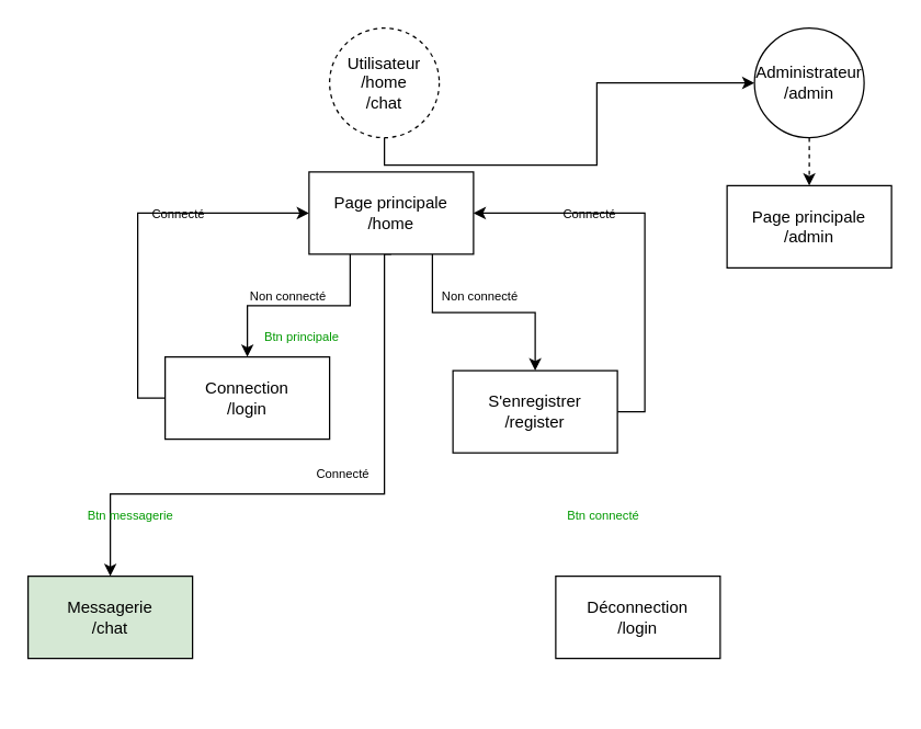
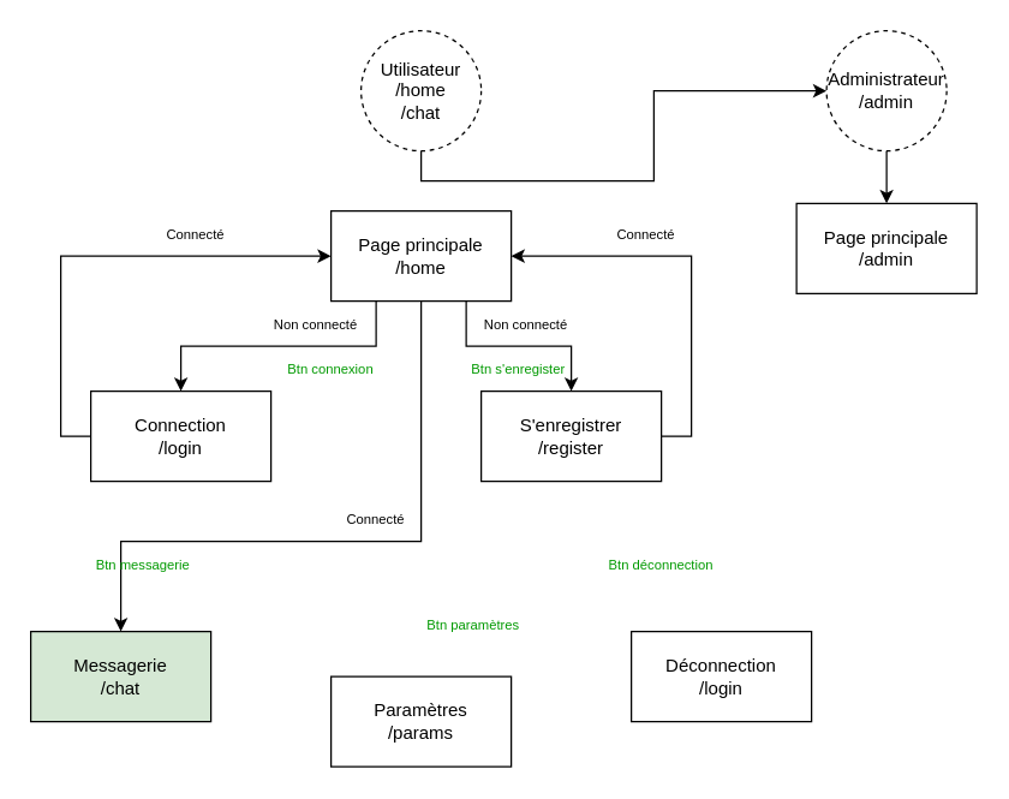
- <mxCell id="26" value="Administrateur&lt;br&gt;/admin" style="ellipse;whiteSpace=wrap;html=1;aspect=fixed;fontSize=12;" vertex="1" parent="1"><mxGeometry x="550" y="20" width="80" height="80" as="geometry" /></mxCell>
+ <mxCell id="26" value="Administrateur&lt;br&gt;/admin" style="ellipse;whiteSpace=wrap;html=1;aspect=fixed;fontSize=12;dashed=1;" vertex="1" parent="1"><mxGeometry x="550" y="20" width="80" height="80" as="geometry" /></mxCell>
- <mxCell id="25" style="edgeStyle=orthogonalEdgeStyle;rounded=0;orthogonalLoop=1;jettySize=auto;html=1;exitX=0.5;exitY=1;exitDx=0;exitDy=0;entryX=0.5;entryY=0;entryDx=0;entryDy=0;fontSize=12;fontColor=#009900;dashed=1;" edge="1" parent="1" source="26" target="27"><mxGeometry relative="1" as="geometry" /></mxCell>
+ <mxCell id="25" style="edgeStyle=orthogonalEdgeStyle;rounded=0;orthogonalLoop=1;jettySize=auto;html=1;exitX=0.5;exitY=1;exitDx=0;exitDy=0;entryX=0.5;entryY=0;entryDx=0;entryDy=0;fontSize=12;fontColor=#009900;" edge="1" parent="1" source="26" target="27"><mxGeometry relative="1" as="geometry" /></mxCell>
- <mxCell id="5" value="Page principale&lt;br&gt;/home" style="rounded=0;whiteSpace=wrap;html=1;" vertex="1" parent="1"><mxGeometry x="225" y="125" width="120" height="60" as="geometry" /></mxCell>
+ <mxCell id="5" value="Page principale&lt;br&gt;/home" style="rounded=0;whiteSpace=wrap;html=1;" vertex="1" parent="1"><mxGeometry x="220" y="140" width="120" height="60" as="geometry" /></mxCell>
- <mxCell id="18" value="&lt;font style=&quot;font-size: 9px;&quot;&gt;Btn principale&lt;/font&gt;" style="text;html=1;strokeColor=none;fillColor=none;align=center;verticalAlign=middle;whiteSpace=wrap;rounded=0;fontColor=#009900;" vertex="1" parent="1"><mxGeometry x="190" y="230" width="60" height="30" as="geometry" /></mxCell>
+ <mxCell id="18" value="&lt;font style=&quot;font-size: 9px;&quot;&gt;Btn connexion&lt;/font&gt;" style="text;html=1;strokeColor=none;fillColor=none;align=center;verticalAlign=middle;whiteSpace=wrap;rounded=0;fontColor=#009900;" vertex="1" parent="1"><mxGeometry x="190" y="230" width="60" height="30" as="geometry" /></mxCell>
+ <mxCell id="19" value="&lt;font style=&quot;font-size: 9px;&quot;&gt;Btn s'enregister&lt;/font&gt;" style="text;html=1;align=center;verticalAlign=middle;whiteSpace=wrap;rounded=0;fontColor=#009900;" vertex="1" parent="1"><mxGeometry x="310" y="230" width="70" height="30" as="geometry" /></mxCell>
- <mxCell id="7" value="Connection&lt;br&gt;/login" style="rounded=0;whiteSpace=wrap;html=1;" vertex="1" parent="1"><mxGeometry x="120" y="260" width="120" height="60" as="geometry" /></mxCell>
+ <mxCell id="7" value="Connection&lt;br&gt;/login" style="rounded=0;whiteSpace=wrap;html=1;" vertex="1" parent="1"><mxGeometry x="60" y="260" width="120" height="60" as="geometry" /></mxCell>
- <mxCell id="9" value="S'enregistrer&lt;br&gt;/register" style="rounded=0;whiteSpace=wrap;html=1;" vertex="1" parent="1"><mxGeometry x="330" y="270" width="120" height="60" as="geometry" /></mxCell>
+ <mxCell id="9" value="S'enregistrer&lt;br&gt;/register" style="rounded=0;whiteSpace=wrap;html=1;" vertex="1" parent="1"><mxGeometry x="320" y="260" width="120" height="60" as="geometry" /></mxCell>
- <mxCell id="21" value="&lt;font style=&quot;font-size: 9px;&quot;&gt;Btn connecté&lt;/font&gt;" style="text;html=1;strokeColor=none;fillColor=none;align=center;verticalAlign=middle;whiteSpace=wrap;rounded=0;fontColor=#009900;" vertex="1" parent="1"><mxGeometry x="400" y="360" width="80" height="30" as="geometry" /></mxCell>
+ <mxCell id="21" value="&lt;font style=&quot;font-size: 9px;&quot;&gt;Btn déconnection&lt;/font&gt;" style="text;html=1;strokeColor=none;fillColor=none;align=center;verticalAlign=middle;whiteSpace=wrap;rounded=0;fontColor=#009900;" vertex="1" parent="1"><mxGeometry x="400" y="360" width="80" height="30" as="geometry" /></mxCell>
+ <mxCell id="23" value="&lt;font style=&quot;font-size: 9px;&quot;&gt;Btn paramètres&lt;/font&gt;" style="text;html=1;strokeColor=none;fillColor=none;align=center;verticalAlign=middle;whiteSpace=wrap;rounded=0;fontColor=#009900;" vertex="1" parent="1"><mxGeometry x="280" y="400" width="70" height="30" as="geometry" /></mxCell>
- <mxCell id="17" value="&lt;font style=&quot;font-size: 12px;&quot;&gt;Déconnection&lt;br&gt;/login&lt;br&gt;&lt;/font&gt;" style="rounded=0;whiteSpace=wrap;html=1;fontSize=9;" vertex="1" parent="1"><mxGeometry x="405" y="420" width="120" height="60" as="geometry" /></mxCell>
+ <mxCell id="17" value="&lt;font style=&quot;font-size: 12px;&quot;&gt;Déconnection&lt;br&gt;/login&lt;br&gt;&lt;/font&gt;" style="rounded=0;whiteSpace=wrap;html=1;fontSize=9;" vertex="1" parent="1"><mxGeometry x="420" y="420" width="120" height="60" as="geometry" /></mxCell>
+ <mxCell id="22" value="&lt;font style=&quot;font-size: 12px;&quot;&gt;Paramètres&lt;br&gt;/params&lt;br&gt;&lt;/font&gt;" style="rounded=0;whiteSpace=wrap;html=1;fontSize=9;" vertex="1" parent="1"><mxGeometry x="220" y="450" width="120" height="60" as="geometry" /></mxCell>
